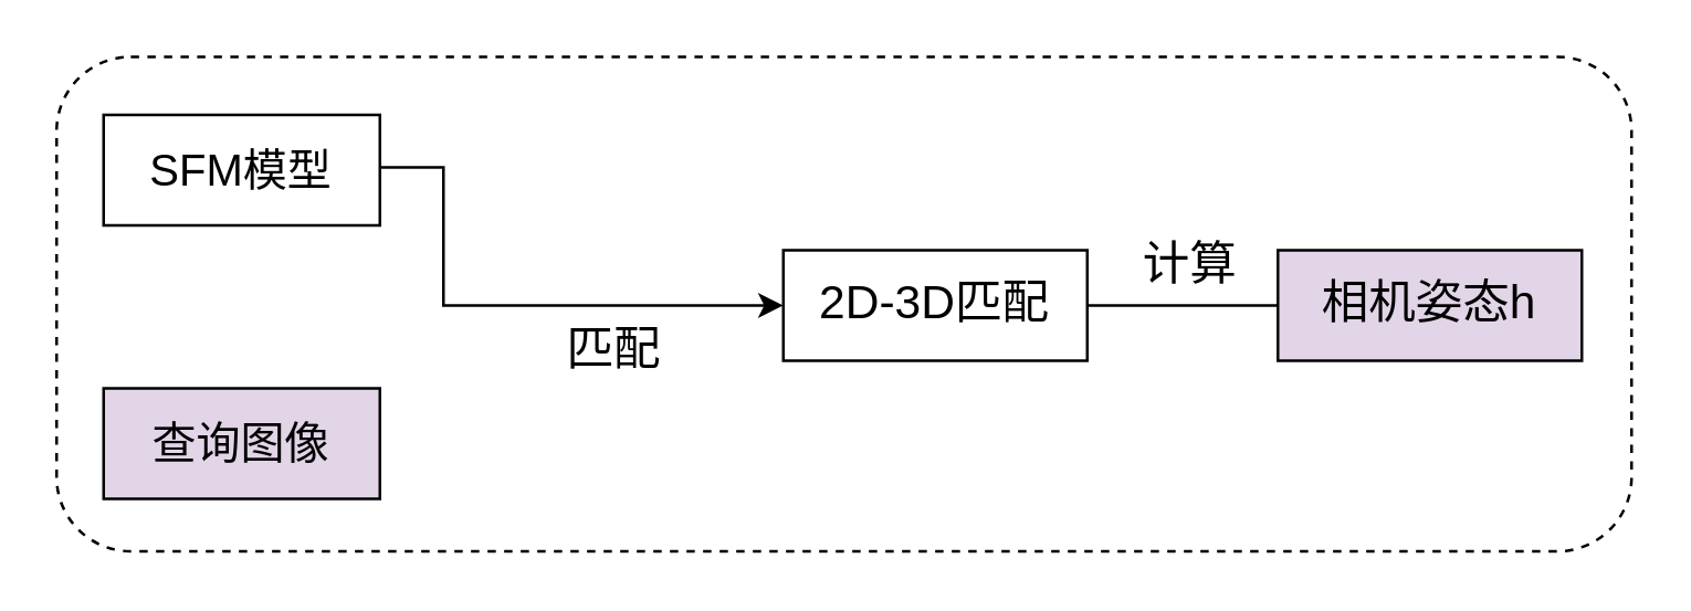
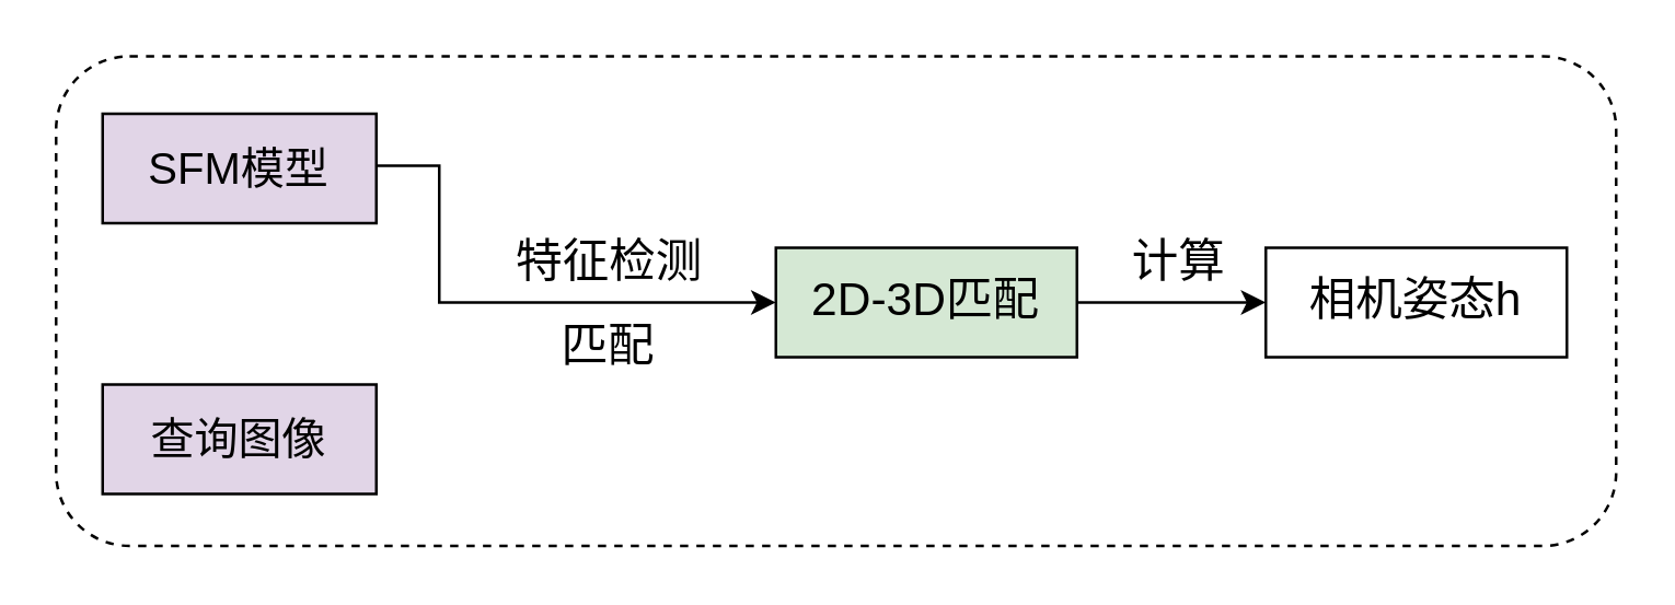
- <mxCell id="10" value="&lt;font style=&quot;font-size: 16px&quot;&gt;SFM模型&lt;/font&gt;" style="rounded=0;whiteSpace=wrap;html=1;" vertex="1" parent="1"><mxGeometry x="37" y="41" width="100" height="40" as="geometry" /></mxCell>
+ <mxCell id="10" value="&lt;font style=&quot;font-size: 16px&quot;&gt;SFM模型&lt;/font&gt;" style="rounded=0;whiteSpace=wrap;html=1;fillColor=#e1d5e7;" vertex="1" parent="1"><mxGeometry x="37" y="41" width="100" height="40" as="geometry" /></mxCell>
+ <mxCell id="8" value="&lt;font style=&quot;font-size: 17px&quot;&gt;特征检测&lt;/font&gt;" style="text;html=1;align=center;verticalAlign=middle;resizable=0;points=[];autosize=1;strokeColor=none;" vertex="1" parent="1"><mxGeometry x="182" y="86" width="80" height="20" as="geometry" /></mxCell>
- <mxCell id="6" value="&lt;font style=&quot;font-size: 17px&quot;&gt;2D-3D匹配&lt;/font&gt;" style="rounded=0;whiteSpace=wrap;html=1;" vertex="1" parent="1"><mxGeometry x="283" y="90" width="110" height="40" as="geometry" /></mxCell>
+ <mxCell id="6" value="&lt;font style=&quot;font-size: 17px&quot;&gt;2D-3D匹配&lt;/font&gt;" style="rounded=0;whiteSpace=wrap;html=1;fillColor=#d5e8d4;" vertex="1" parent="1"><mxGeometry x="283" y="90" width="110" height="40" as="geometry" /></mxCell>
- <mxCell id="5" style="edgeStyle=orthogonalEdgeStyle;rounded=0;orthogonalLoop=1;jettySize=auto;html=1;entryX=0;entryY=0.5;entryDx=0;entryDy=0;endArrow=none;" edge="1" parent="1" source="6" target="7"><mxGeometry relative="1" as="geometry"><mxPoint x="560" y="130" as="targetPoint" /></mxGeometry></mxCell>
+ <mxCell id="5" style="edgeStyle=orthogonalEdgeStyle;rounded=0;orthogonalLoop=1;jettySize=auto;html=1;entryX=0;entryY=0.5;entryDx=0;entryDy=0;" edge="1" parent="1" source="6" target="7"><mxGeometry relative="1" as="geometry"><mxPoint x="560" y="130" as="targetPoint" /></mxGeometry></mxCell>
- <mxCell id="7" value="&lt;font style=&quot;font-size: 17px&quot;&gt;相机姿态h&lt;/font&gt;" style="rounded=0;whiteSpace=wrap;html=1;fillColor=#e1d5e7;" vertex="1" parent="1"><mxGeometry x="462" y="90" width="110" height="40" as="geometry" /></mxCell>
+ <mxCell id="7" value="&lt;font style=&quot;font-size: 17px&quot;&gt;相机姿态h&lt;/font&gt;" style="rounded=0;whiteSpace=wrap;html=1;" vertex="1" parent="1"><mxGeometry x="462" y="90" width="110" height="40" as="geometry" /></mxCell>
